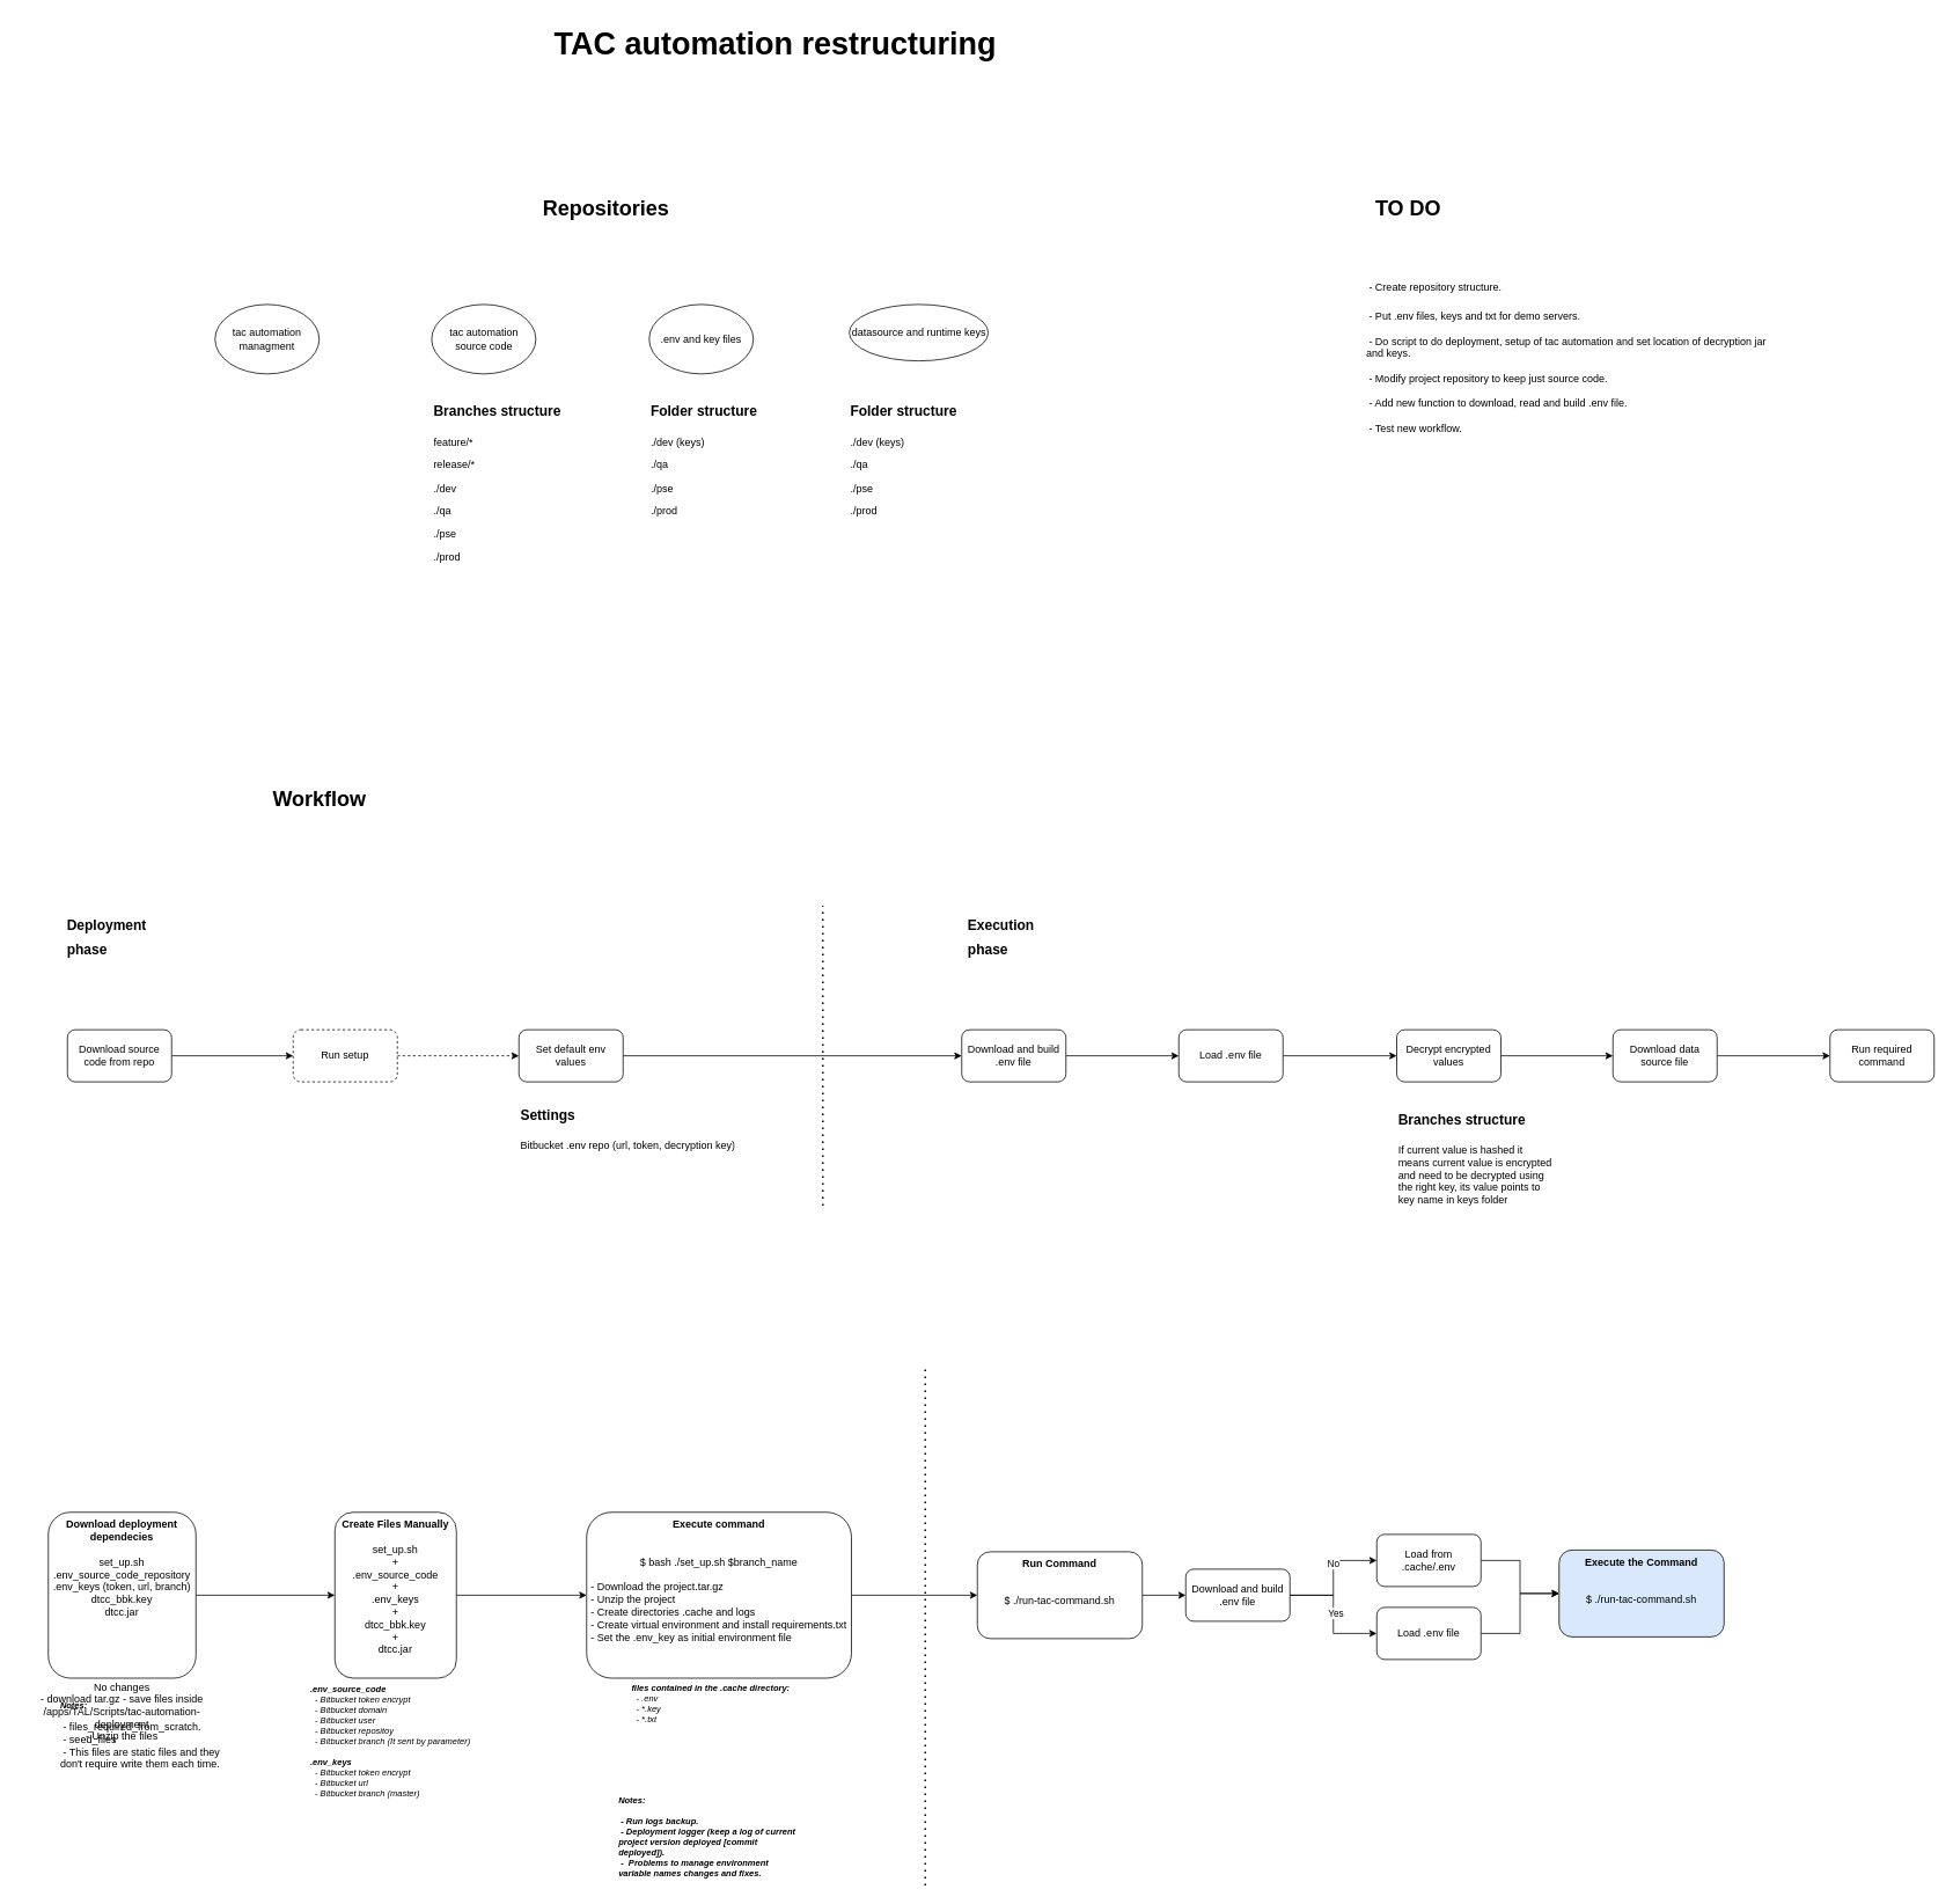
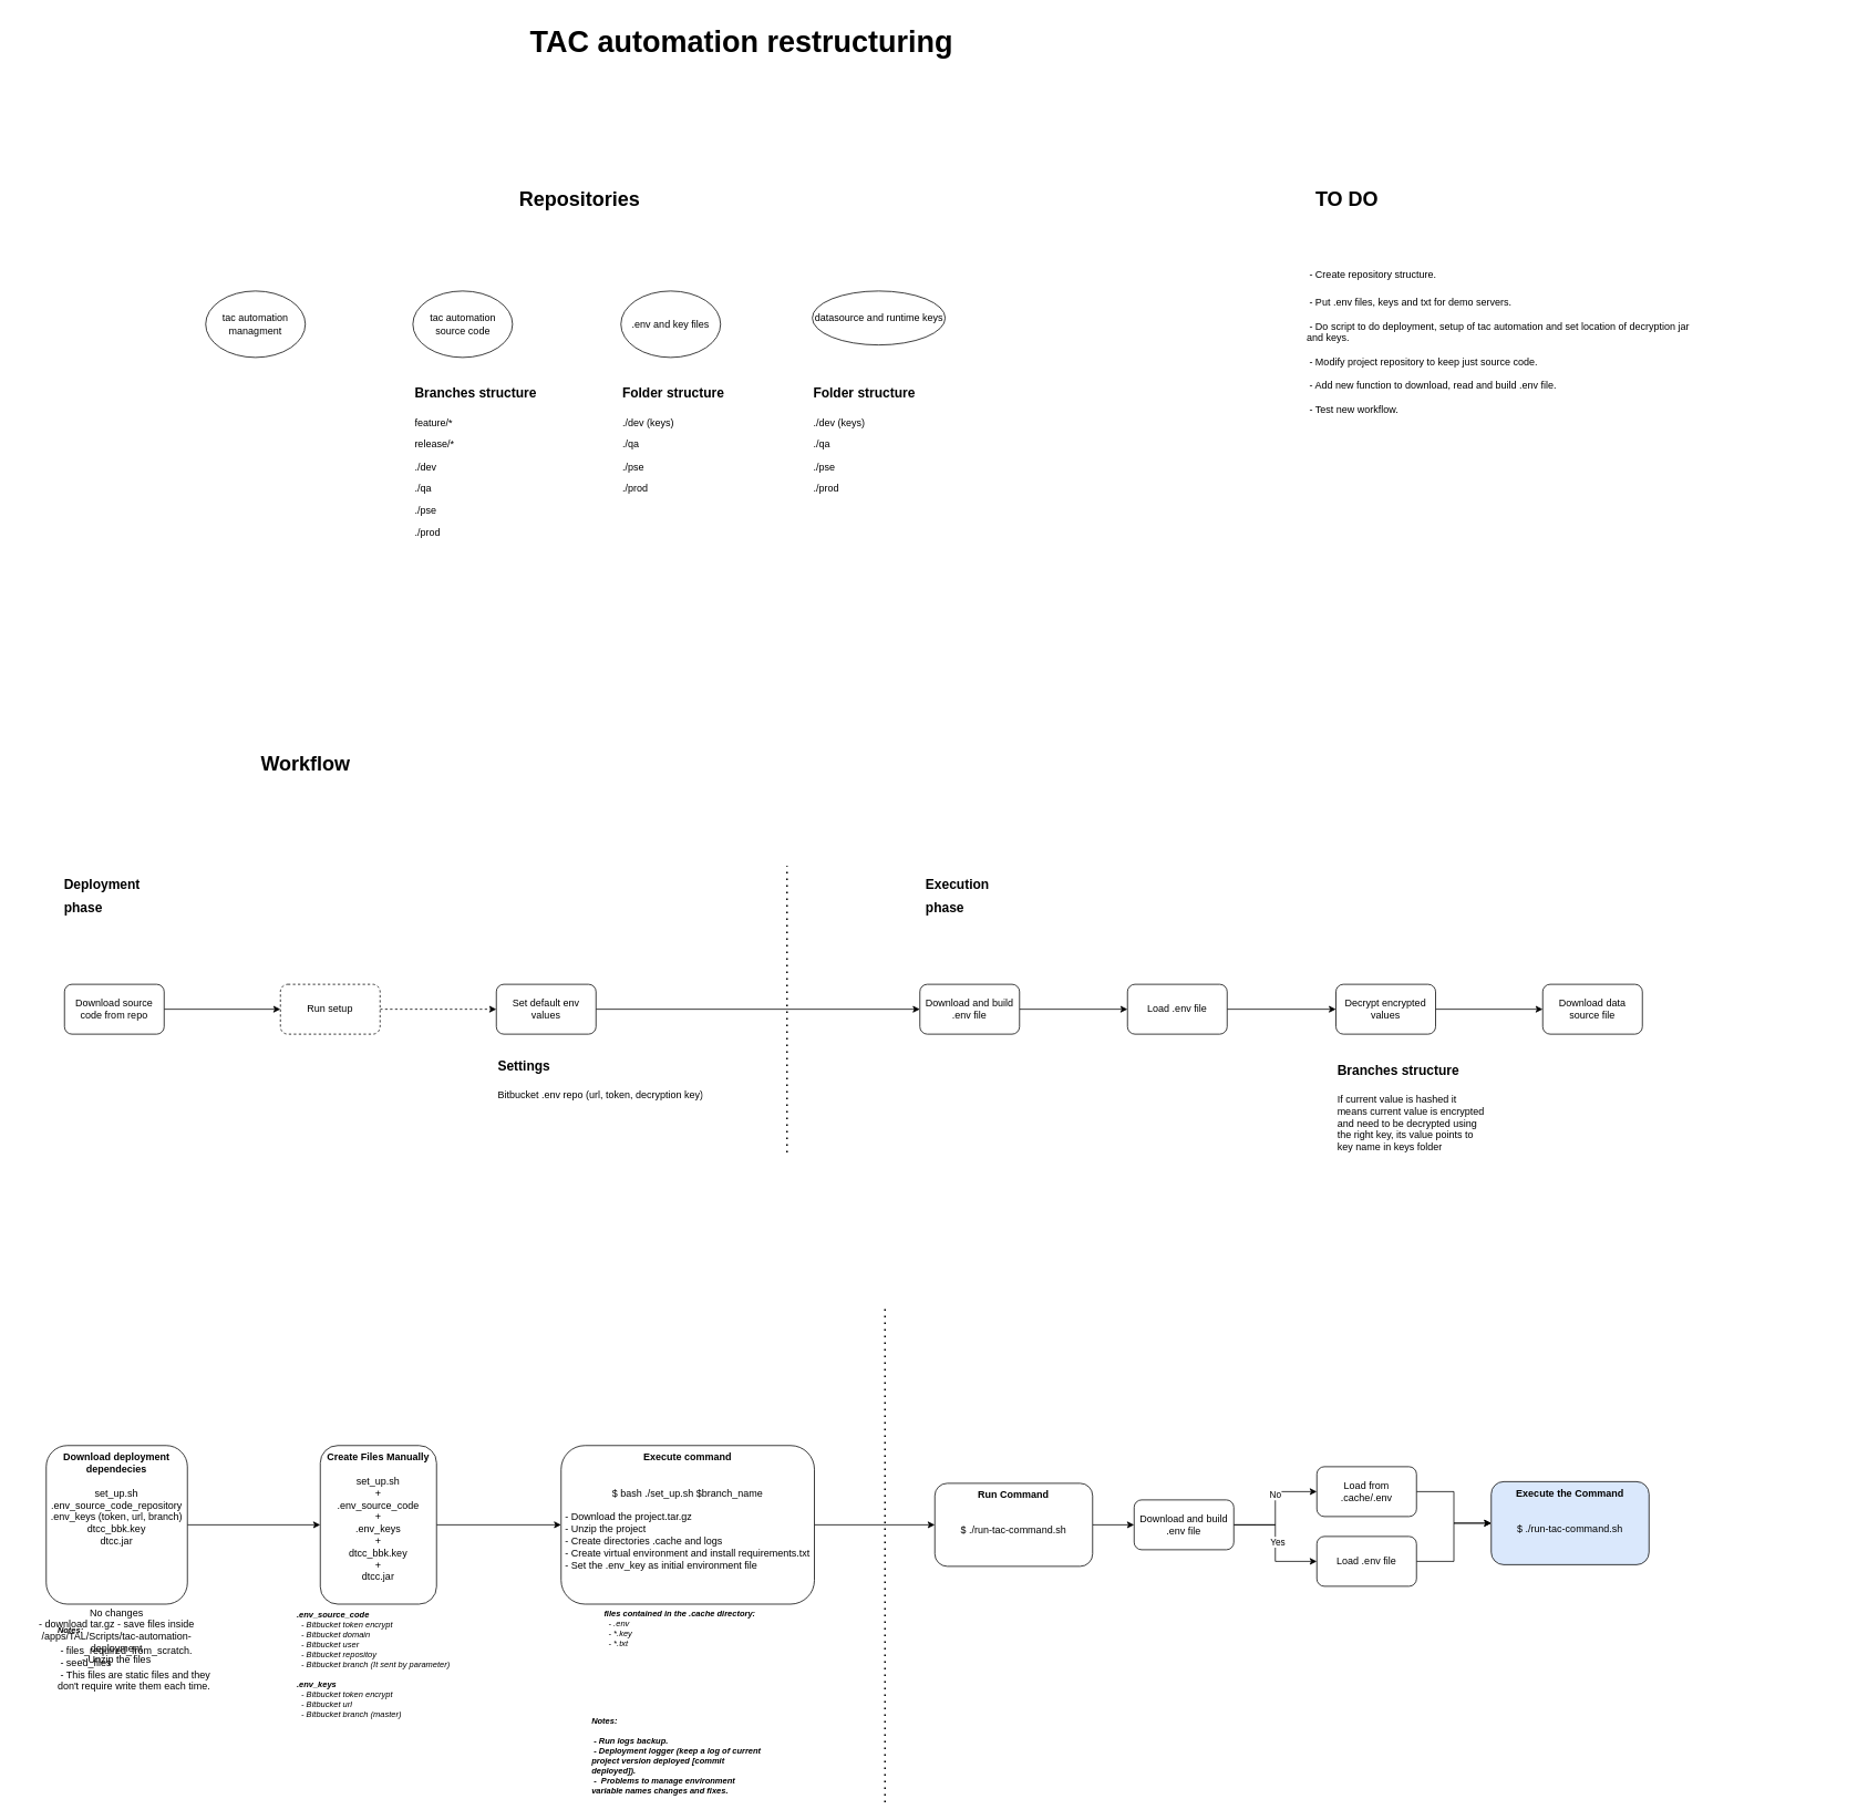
- <mxCell id="18" style="edgeStyle=orthogonalEdgeStyle;rounded=0;orthogonalLoop=1;jettySize=auto;html=1;" parent="1" source="19" target="20" edge="1"><mxGeometry relative="1" as="geometry" /></mxCell>
- <mxCell id="20" value="Run required command" style="rounded=1;whiteSpace=wrap;html=1;" parent="1" vertex="1"><mxGeometry x="2107" y="1185" width="120" height="60" as="geometry" /></mxCell>
